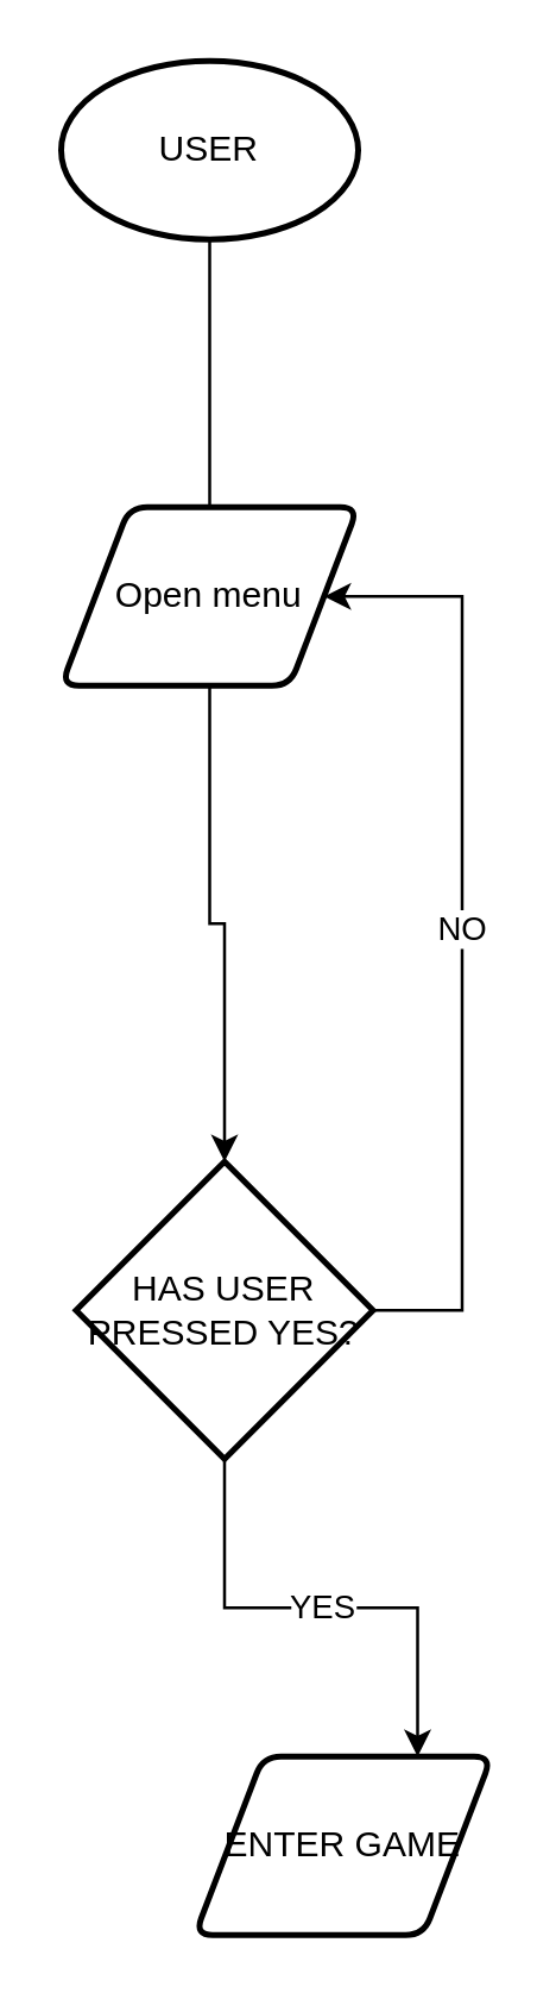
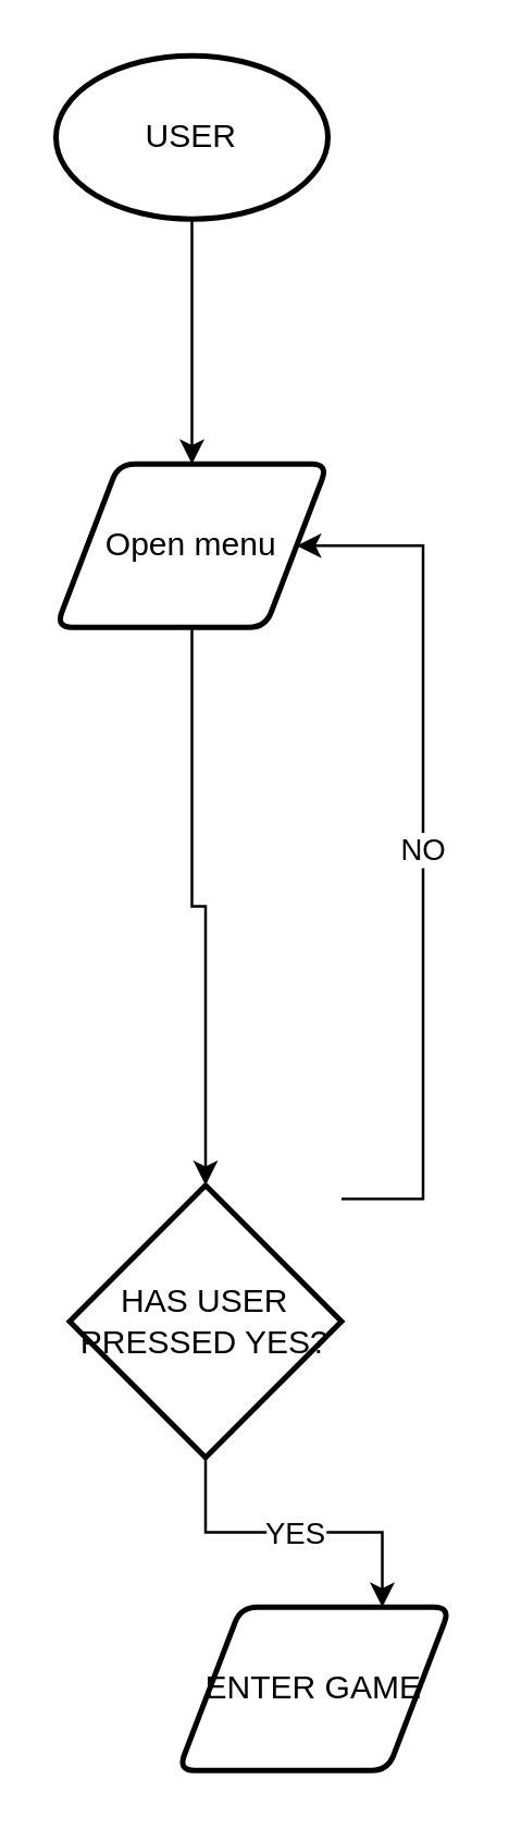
- <mxCell id="2" style="edgeStyle=orthogonalEdgeStyle;rounded=0;orthogonalLoop=1;jettySize=auto;html=1;endArrow=none;" edge="1" parent="1" source="3" target="5"><mxGeometry relative="1" as="geometry" /></mxCell>
+ <mxCell id="2" style="edgeStyle=orthogonalEdgeStyle;rounded=0;orthogonalLoop=1;jettySize=auto;html=1;" edge="1" parent="1" source="3" target="5"><mxGeometry relative="1" as="geometry" /></mxCell>
- <mxCell id="8" value="HAS USER PRESSED YES?" style="strokeWidth=2;html=1;shape=mxgraph.flowchart.decision;whiteSpace=wrap;" vertex="1" parent="1"><mxGeometry x="25" y="390" width="100" height="100" as="geometry" /></mxCell>
+ <mxCell id="8" value="HAS USER PRESSED YES?" style="strokeWidth=2;html=1;shape=mxgraph.flowchart.decision;whiteSpace=wrap;" vertex="1" parent="1"><mxGeometry x="25" y="435" width="100" height="100" as="geometry" /></mxCell>
